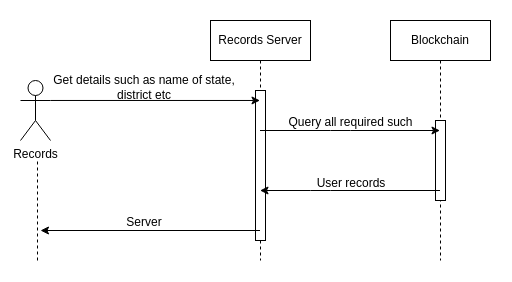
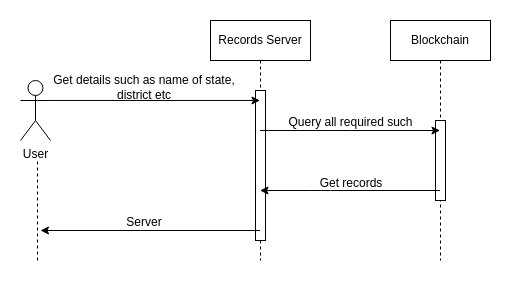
- <mxCell id="6" value="Records" style="shape=umlActor;verticalLabelPosition=bottom;verticalAlign=top;html=1;" vertex="1" parent="1"><mxGeometry x="20" y="80" width="30" height="60" as="geometry" /></mxCell>
+ <mxCell id="6" value="User" style="shape=umlActor;verticalLabelPosition=bottom;verticalAlign=top;html=1;" vertex="1" parent="1"><mxGeometry x="20" y="80" width="30" height="60" as="geometry" /></mxCell>
- <mxCell id="15" value="User records" style="text;html=1;strokeColor=none;fillColor=none;align=center;verticalAlign=middle;whiteSpace=wrap;rounded=0;" vertex="1" parent="1"><mxGeometry x="295.5" y="173" width="110" height="20" as="geometry" /></mxCell>
+ <mxCell id="15" value="Get records" style="text;html=1;strokeColor=none;fillColor=none;align=center;verticalAlign=middle;whiteSpace=wrap;rounded=0;" vertex="1" parent="1"><mxGeometry x="295.5" y="173" width="110" height="20" as="geometry" /></mxCell>
